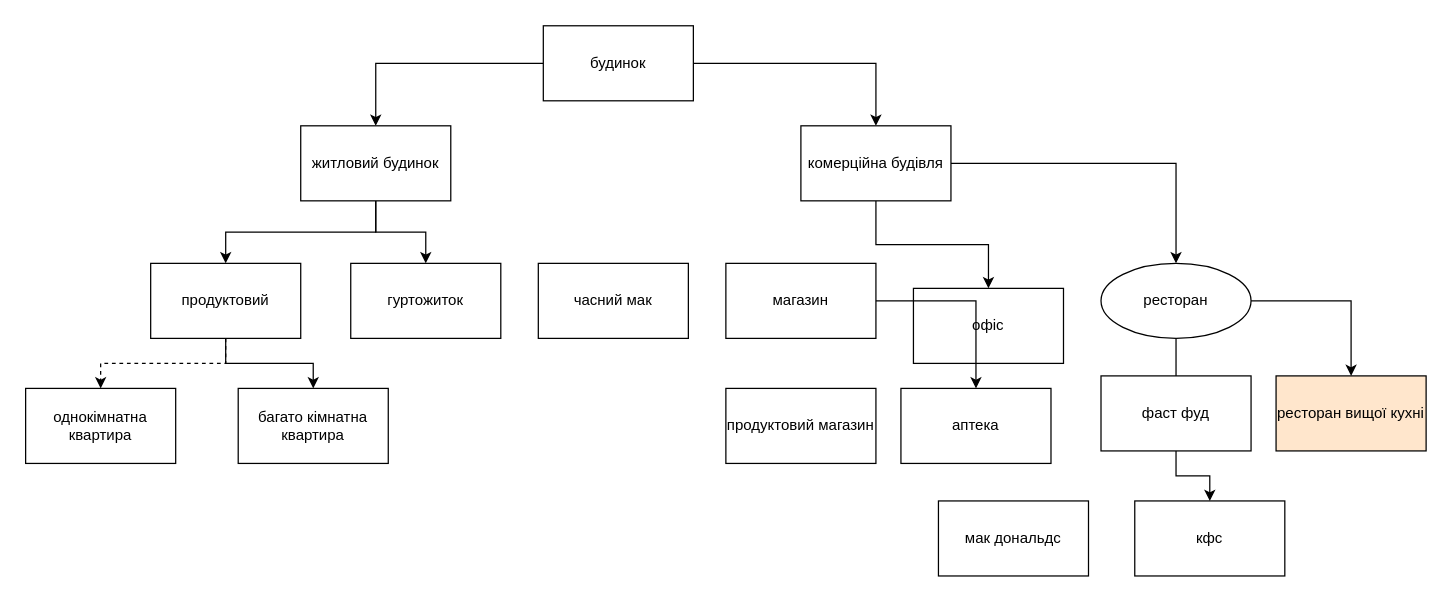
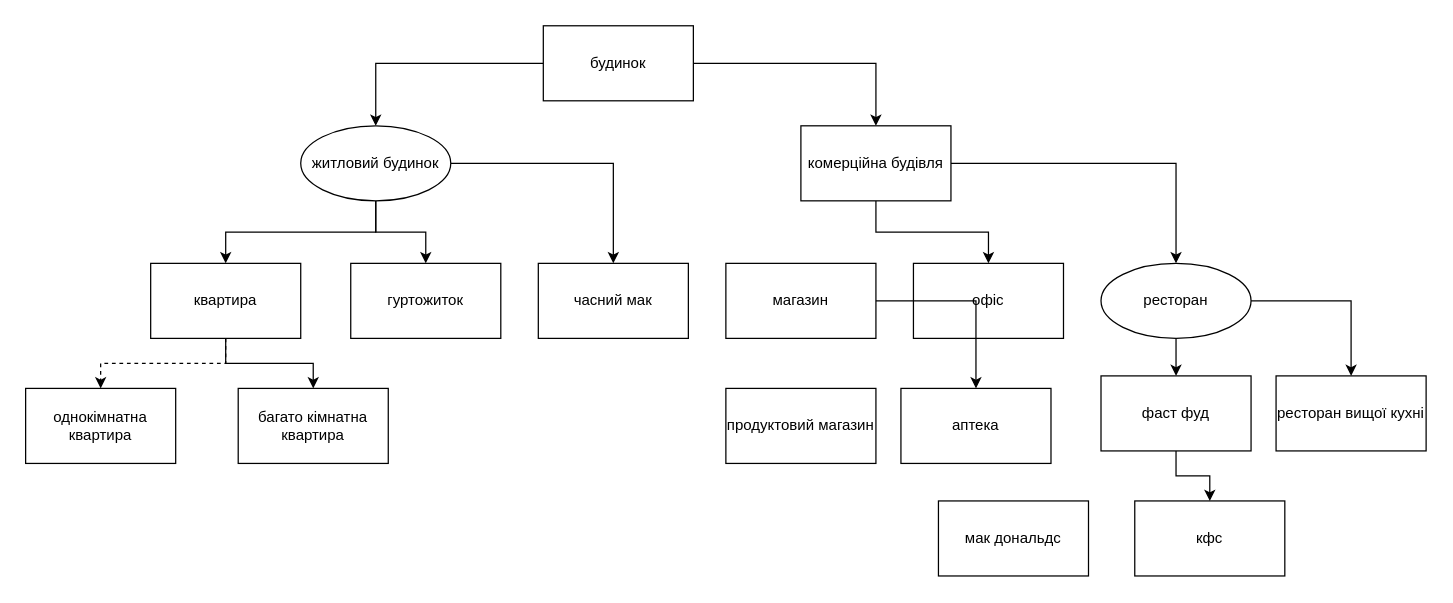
- <mxCell id="8" value="житловий будинок" style="rounded=0;whiteSpace=wrap;html=1;" vertex="1" parent="1"><mxGeometry x="240" y="100" width="120" height="60" as="geometry" /></mxCell>
+ <mxCell id="8" value="житловий будинок" style="ellipse;whiteSpace=wrap;html=1;" vertex="1" parent="1"><mxGeometry x="240" y="100" width="120" height="60" as="geometry" /></mxCell>
+ <mxCell id="7" style="edgeStyle=orthogonalEdgeStyle;rounded=0;orthogonalLoop=1;jettySize=auto;html=1;entryX=0.5;entryY=0;entryDx=0;entryDy=0;" edge="1" parent="1" source="8" target="16"><mxGeometry relative="1" as="geometry" /></mxCell>
- <mxCell id="14" value="продуктовий" style="rounded=0;whiteSpace=wrap;html=1;" vertex="1" parent="1"><mxGeometry x="120" y="210" width="120" height="60" as="geometry" /></mxCell>
+ <mxCell id="14" value="квартира" style="rounded=0;whiteSpace=wrap;html=1;" vertex="1" parent="1"><mxGeometry x="120" y="210" width="120" height="60" as="geometry" /></mxCell>
- <mxCell id="18" value="офіс" style="rounded=0;whiteSpace=wrap;html=1;" vertex="1" parent="1"><mxGeometry x="730" y="230" width="120" height="60" as="geometry" /></mxCell>
+ <mxCell id="18" value="офіс" style="rounded=0;whiteSpace=wrap;html=1;" vertex="1" parent="1"><mxGeometry x="730" y="210" width="120" height="60" as="geometry" /></mxCell>
- <mxCell id="19" style="edgeStyle=orthogonalEdgeStyle;rounded=0;orthogonalLoop=1;jettySize=auto;html=1;entryX=0.5;entryY=0;entryDx=0;entryDy=0;endArrow=none;" edge="1" parent="1" source="21" target="27"><mxGeometry relative="1" as="geometry" /></mxCell>
+ <mxCell id="19" style="edgeStyle=orthogonalEdgeStyle;rounded=0;orthogonalLoop=1;jettySize=auto;html=1;entryX=0.5;entryY=0;entryDx=0;entryDy=0;" edge="1" parent="1" source="21" target="27"><mxGeometry relative="1" as="geometry" /></mxCell>
- <mxCell id="25" value="ресторан вищої кухні" style="rounded=0;whiteSpace=wrap;html=1;fillColor=#ffe6cc;" vertex="1" parent="1"><mxGeometry x="1020" y="300" width="120" height="60" as="geometry" /></mxCell>
+ <mxCell id="25" value="ресторан вищої кухні" style="rounded=0;whiteSpace=wrap;html=1;" vertex="1" parent="1"><mxGeometry x="1020" y="300" width="120" height="60" as="geometry" /></mxCell>
